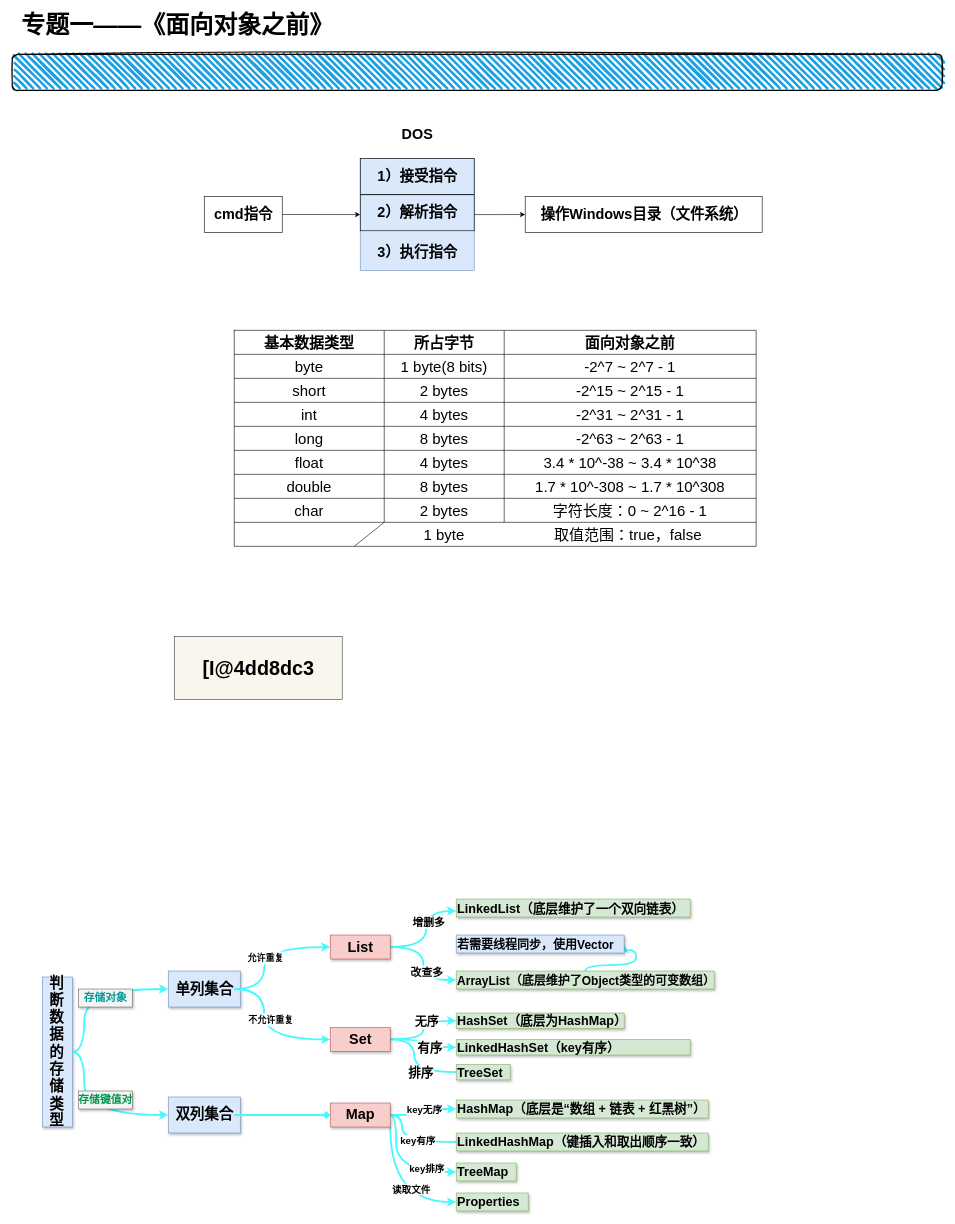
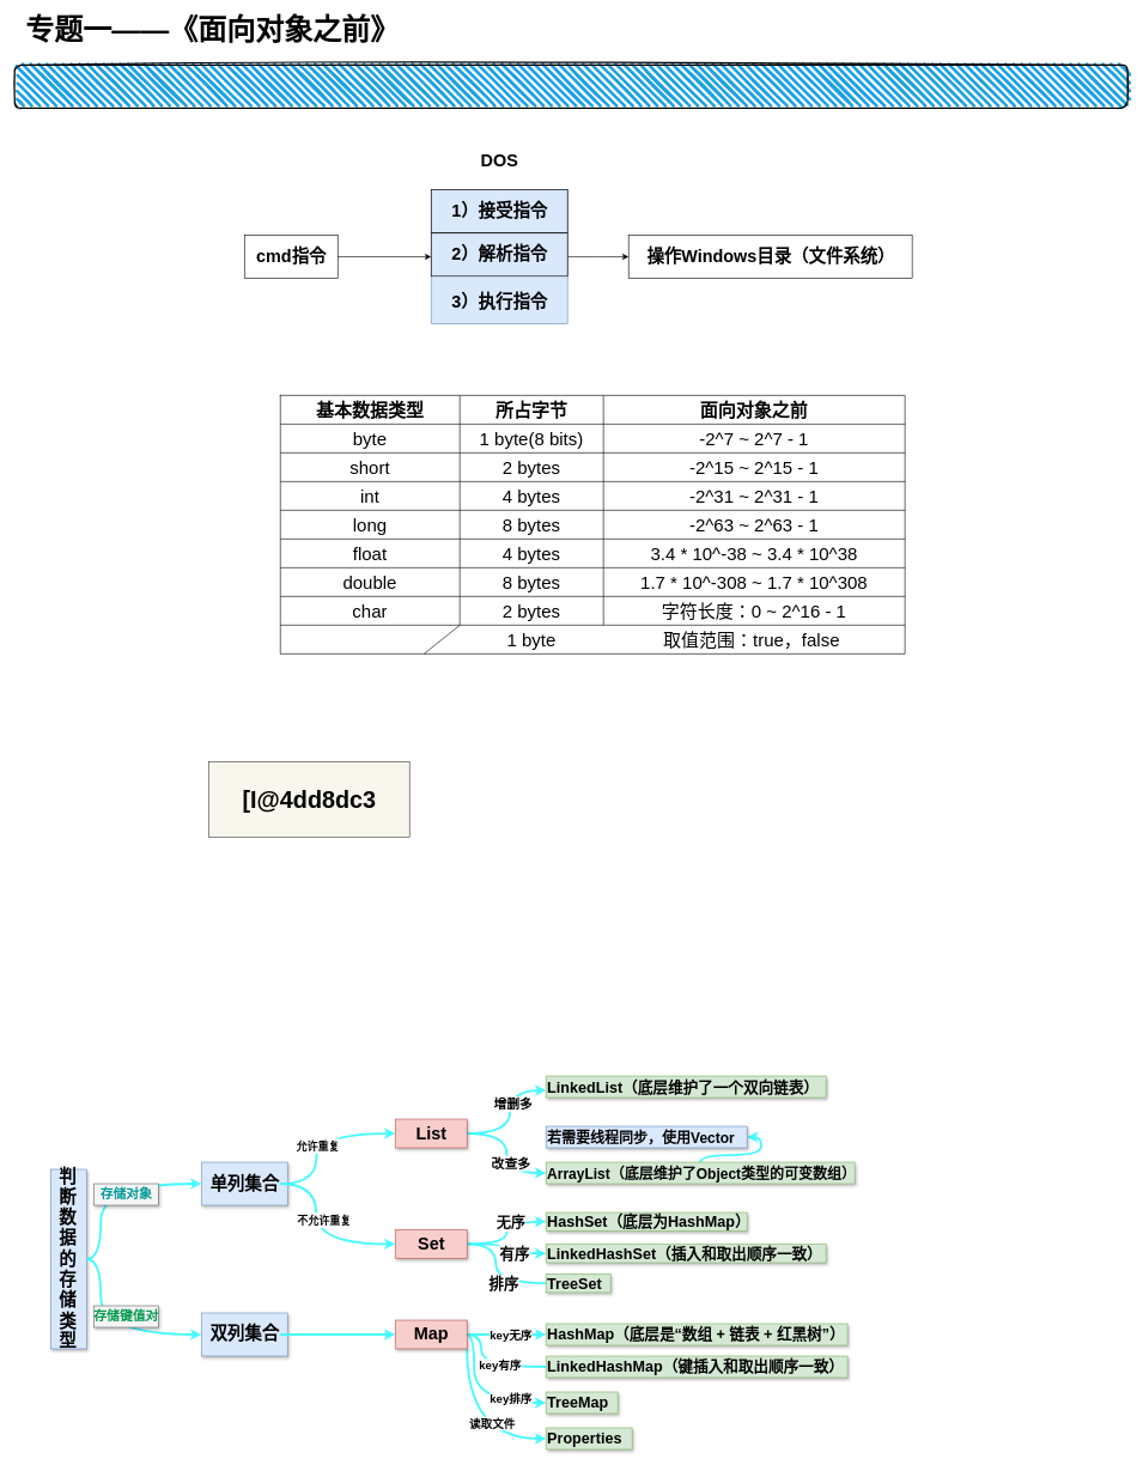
- <mxCell id="93" value="若需要线程同步，使用Vector" style="text;strokeColor=#6c8ebf;fillColor=#dae8fc;html=1;fontSize=20;fontStyle=1;verticalAlign=middle;align=left;shadow=1;" vertex="1" parent="1"><mxGeometry x="760" y="1558" width="280" height="30" as="geometry" /></mxCell>
+ <mxCell id="93" value="若需要线程同步，使用Vector" style="text;strokeColor=#6c8ebf;fillColor=#dae8fc;html=1;fontSize=20;fontStyle=1;verticalAlign=middle;align=left;shadow=1;" vertex="1" parent="1"><mxGeometry x="760" y="1568" width="280" height="30" as="geometry" /></mxCell>
- <mxCell id="94" value="LinkedHashSet（key有序）" style="text;strokeColor=#82b366;fillColor=#d5e8d4;html=1;fontSize=21;fontStyle=1;verticalAlign=middle;align=left;shadow=1;" vertex="1" parent="1"><mxGeometry x="760" y="1732" width="390" height="26" as="geometry" /></mxCell>
+ <mxCell id="94" value="LinkedHashSet（插入和取出顺序一致）" style="text;strokeColor=#82b366;fillColor=#d5e8d4;html=1;fontSize=21;fontStyle=1;verticalAlign=middle;align=left;shadow=1;" vertex="1" parent="1"><mxGeometry x="760" y="1732" width="390" height="26" as="geometry" /></mxCell>
- <mxCell id="68" value="HashMap（底层是“数组 + 链表 + 红黑树”）" style="text;strokeColor=#82b366;fillColor=#d5e8d4;html=1;fontSize=21;fontStyle=1;verticalAlign=middle;align=left;shadow=1;" vertex="1" parent="1"><mxGeometry x="760" y="1833" width="420" height="30" as="geometry" /></mxCell>
+ <mxCell id="68" value="HashMap（底层是“数组 + 链表 + 红黑树”）" style="text;strokeColor=#82b366;fillColor=#d5e8d4;html=1;fontSize=21;fontStyle=1;verticalAlign=middle;align=left;shadow=1;" vertex="1" parent="1"><mxGeometry x="760" y="1843" width="420" height="30" as="geometry" /></mxCell>
- <mxCell id="57" value="" style="edgeStyle=orthogonalEdgeStyle;curved=1;rounded=0;orthogonalLoop=1;jettySize=auto;html=1;strokeColor=#47F9FF;strokeWidth=3;fontSize=18;endArrow=diamond;" edge="1" parent="1" source="58" target="67"><mxGeometry relative="1" as="geometry" /></mxCell>
+ <mxCell id="57" value="" style="edgeStyle=orthogonalEdgeStyle;curved=1;rounded=0;orthogonalLoop=1;jettySize=auto;html=1;strokeColor=#47F9FF;strokeWidth=3;fontSize=18;" edge="1" parent="1" source="58" target="67"><mxGeometry relative="1" as="geometry" /></mxCell>
